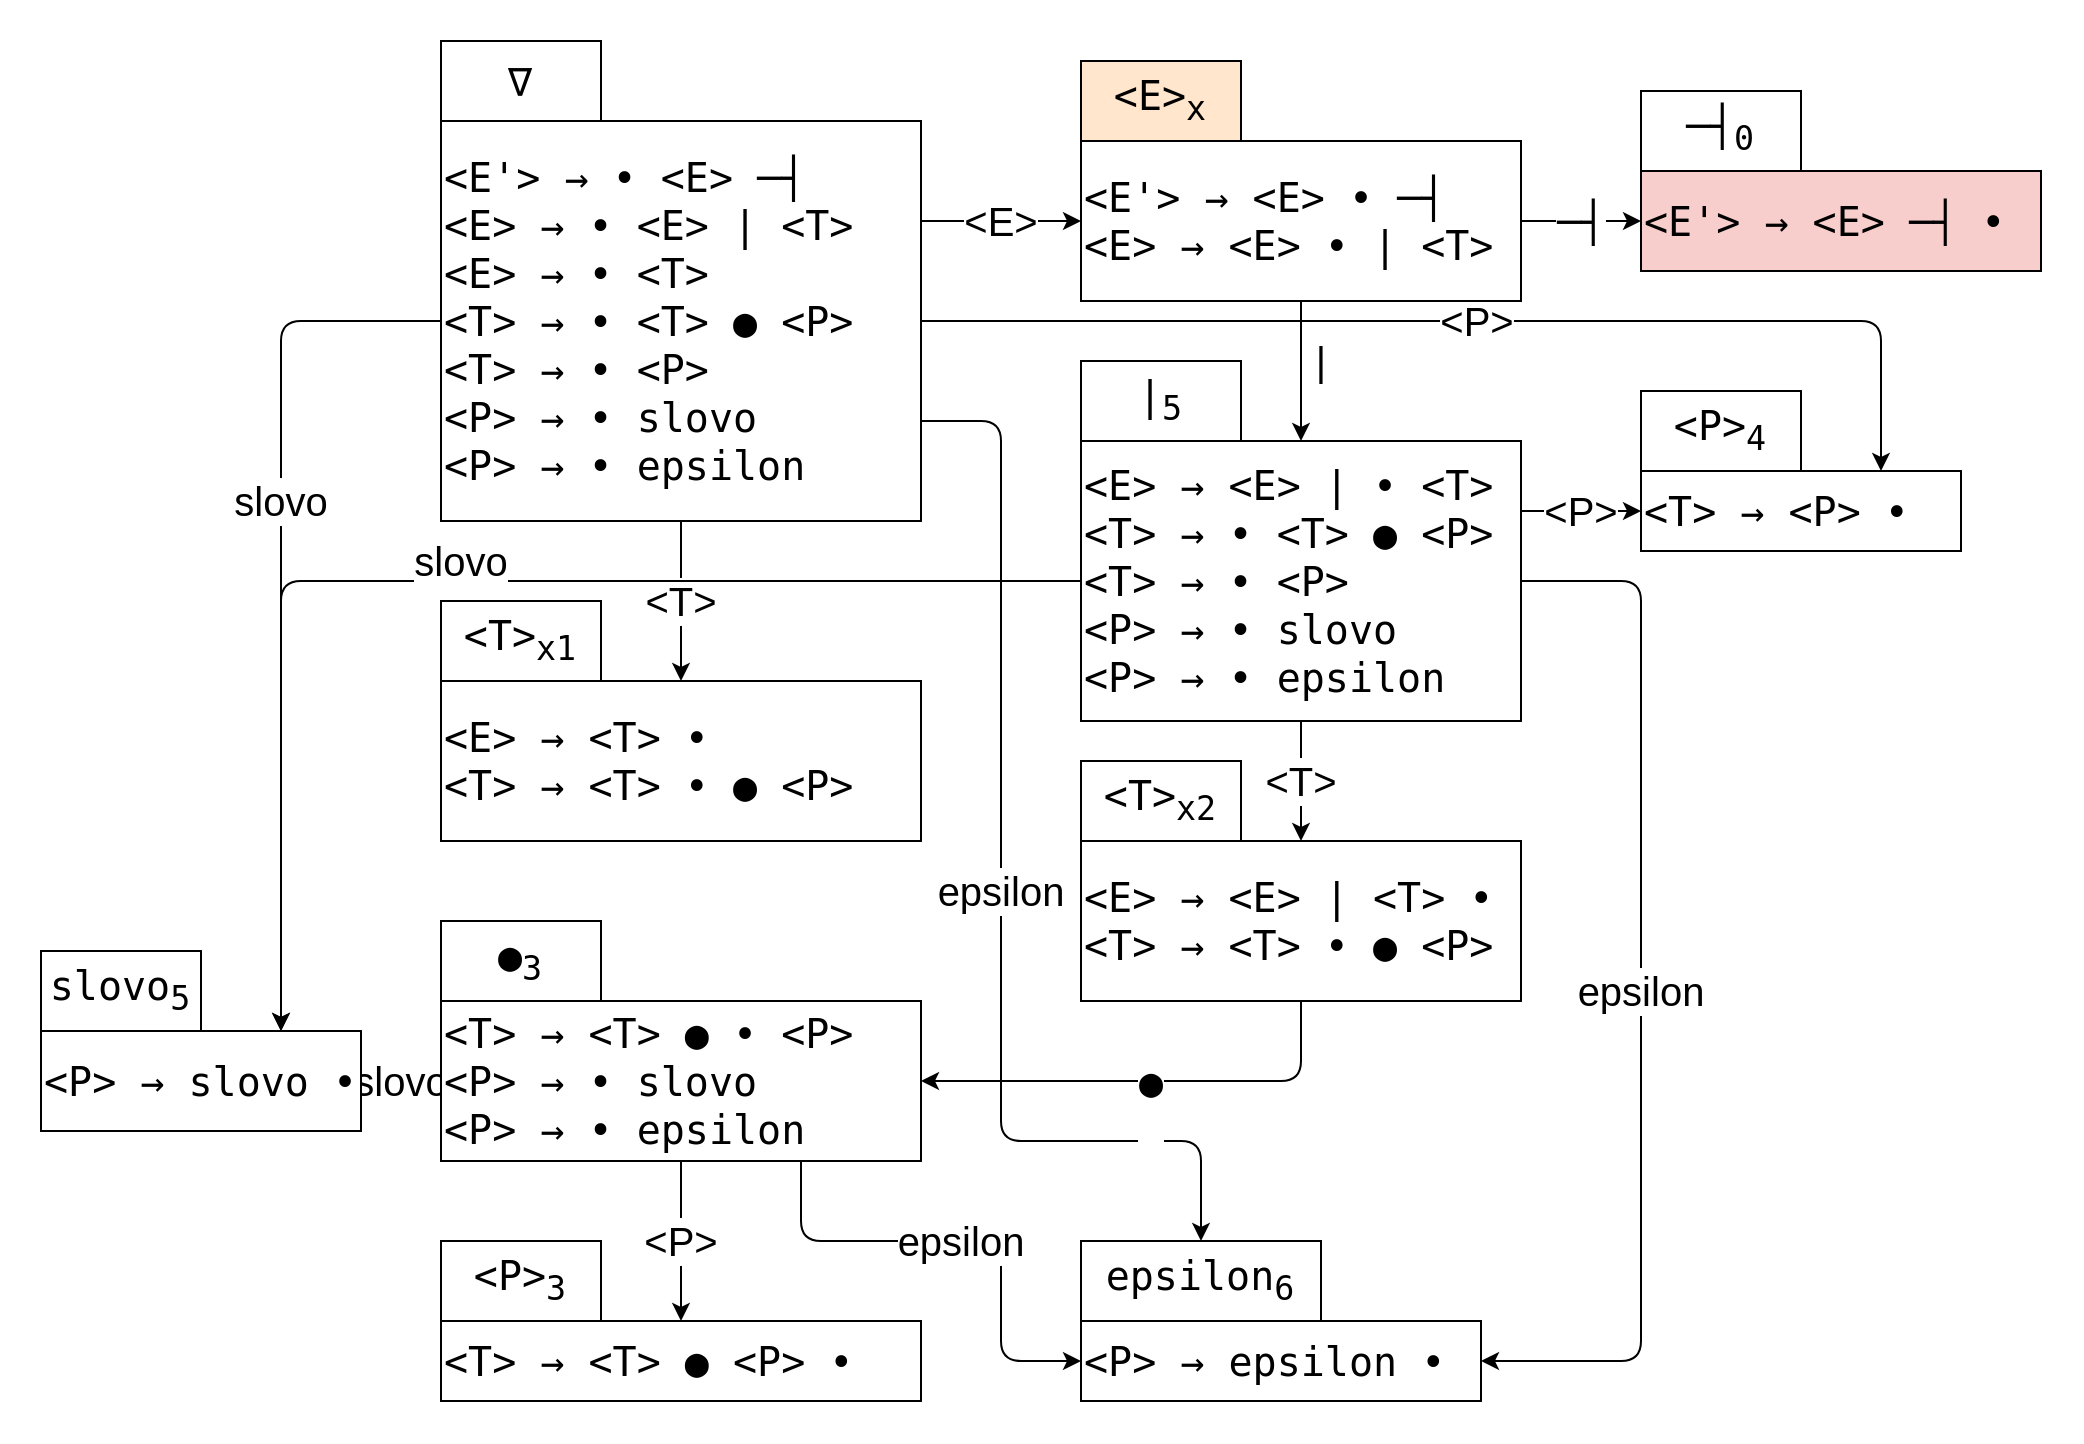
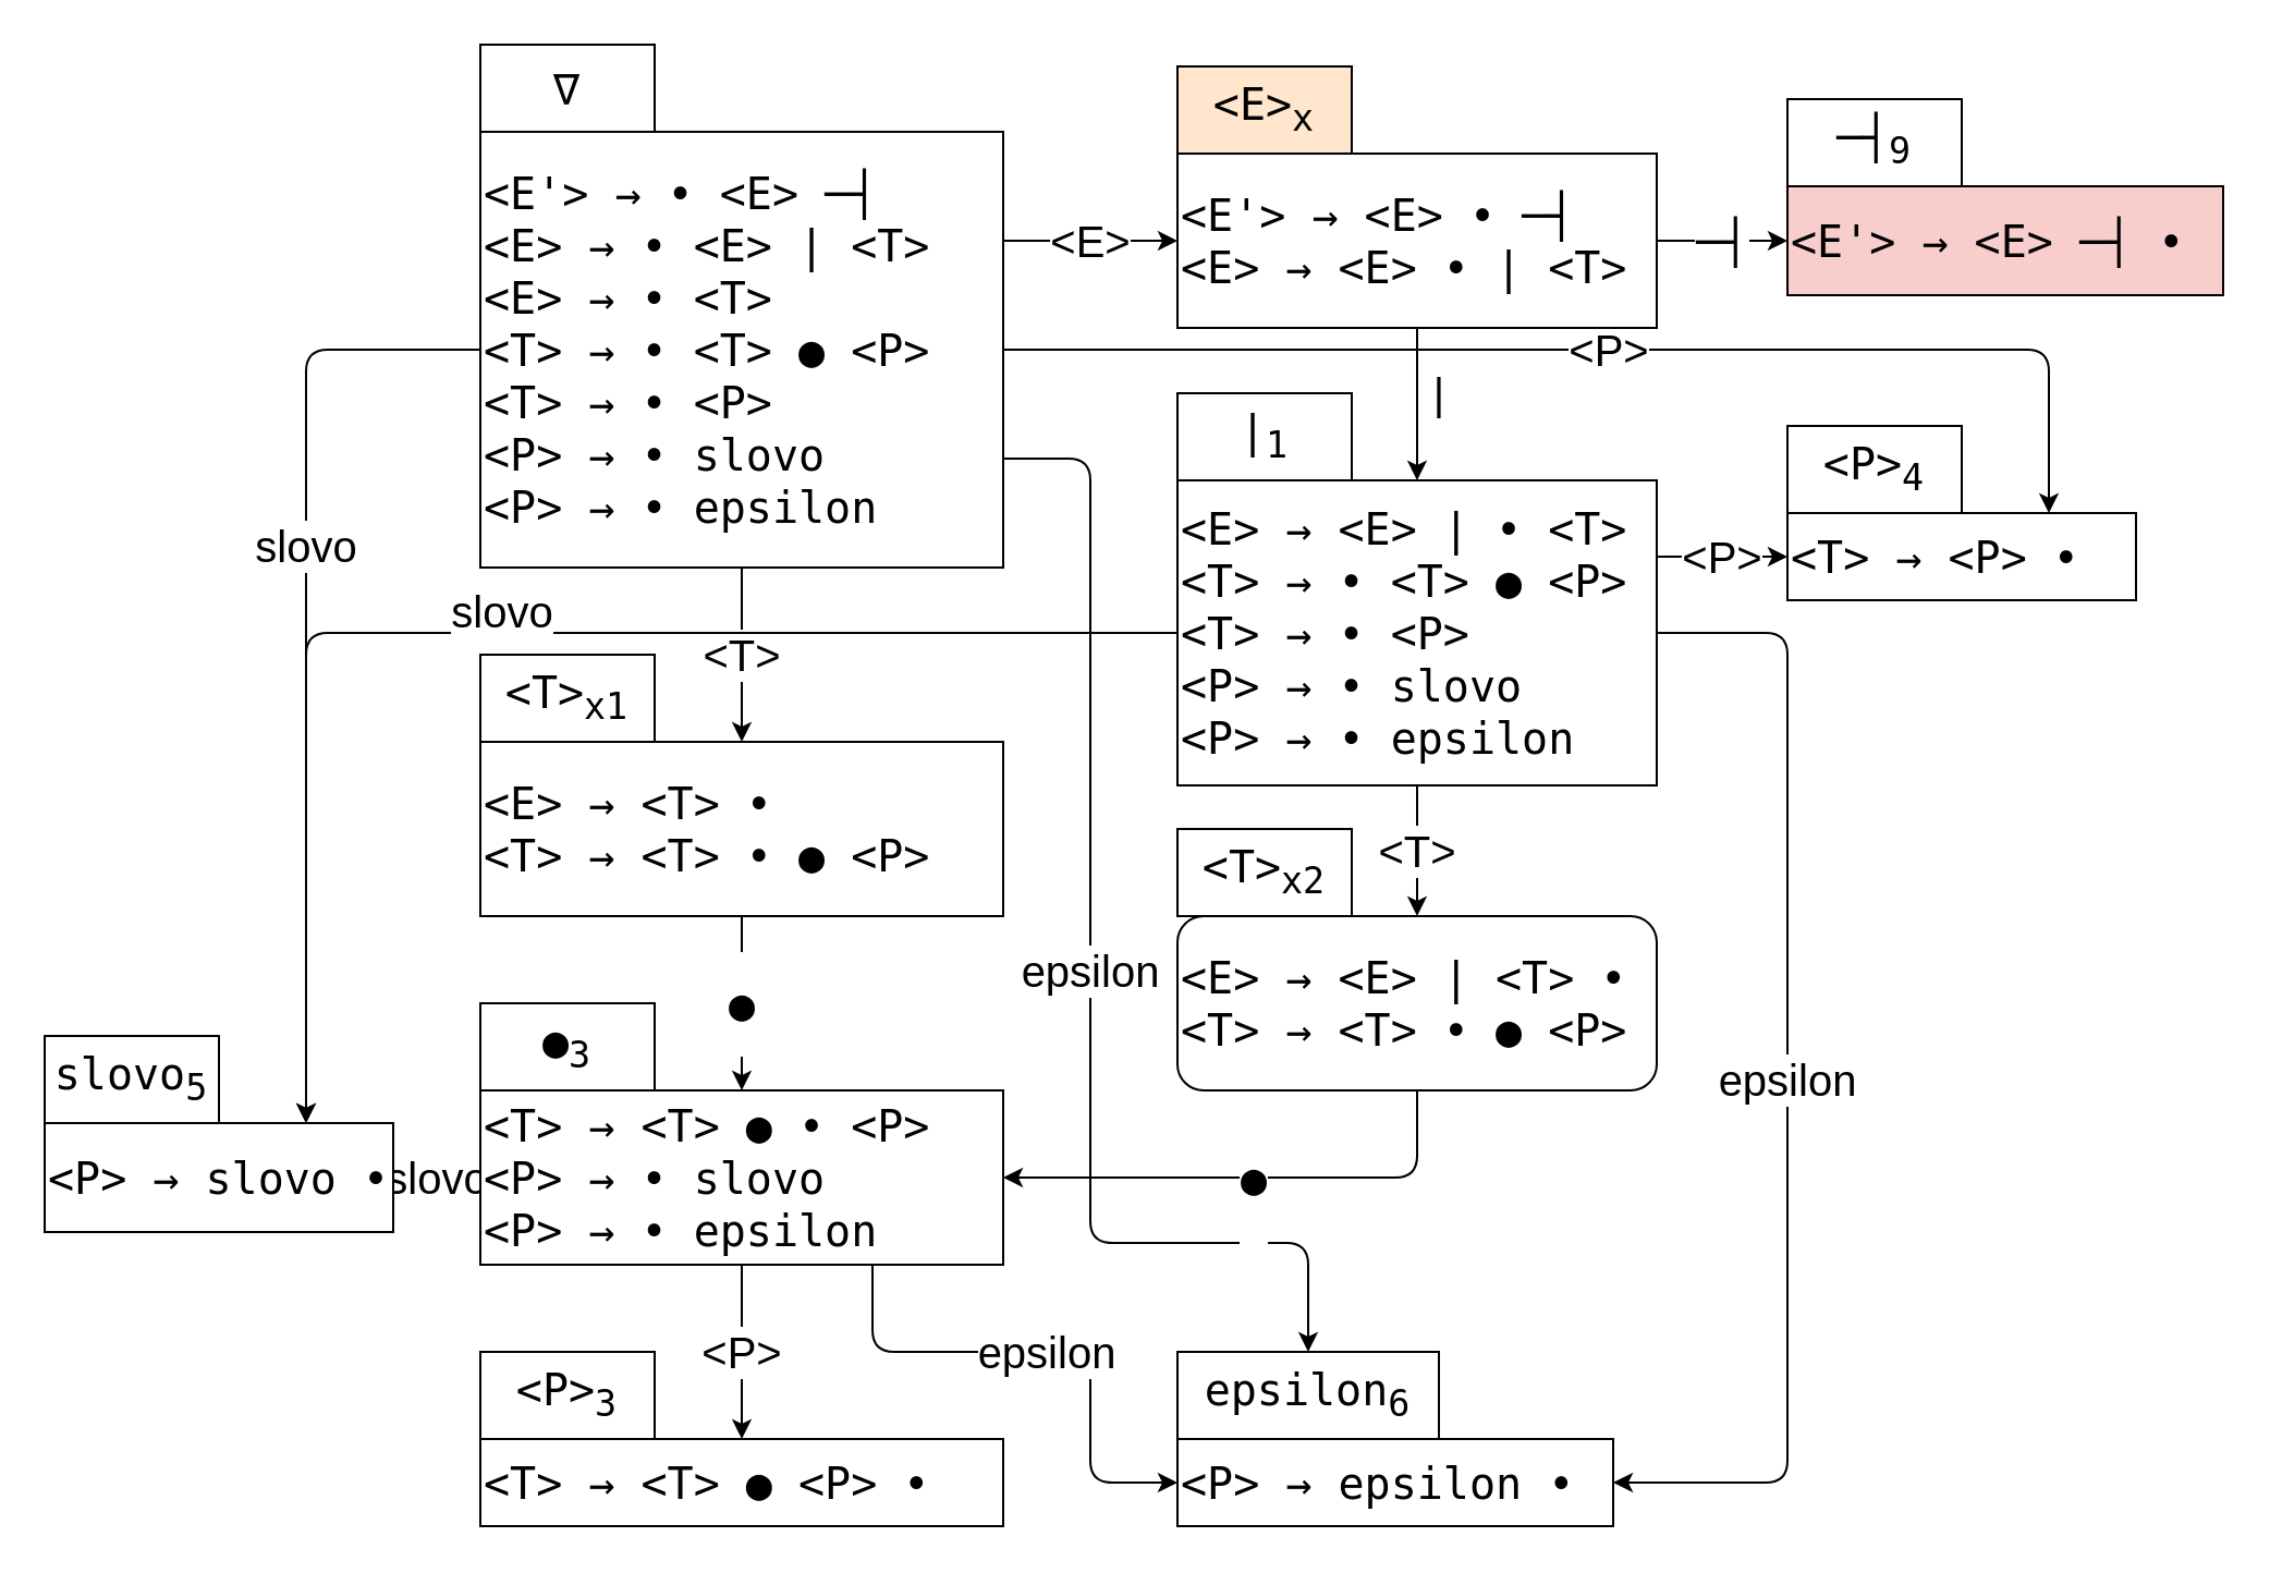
- <mxCell id="20" value="&lt;pre&gt;&lt;pre style=&quot;text-align: left ; font-size: 12px&quot;&gt;&lt;span style=&quot;font-size: 20px&quot;&gt;─┤&lt;sub&gt;0&lt;/sub&gt;&lt;/span&gt;&lt;/pre&gt;&lt;/pre&gt;" style="rounded=0;whiteSpace=wrap;html=1;fontSize=20;" vertex="1" parent="1"><mxGeometry x="820" y="45" width="80" height="40" as="geometry" /></mxCell>
+ <mxCell id="20" value="&lt;pre&gt;&lt;pre style=&quot;text-align: left ; font-size: 12px&quot;&gt;&lt;span style=&quot;font-size: 20px&quot;&gt;─┤&lt;sub&gt;9&lt;/sub&gt;&lt;/span&gt;&lt;/pre&gt;&lt;/pre&gt;" style="rounded=0;whiteSpace=wrap;html=1;fontSize=20;" vertex="1" parent="1"><mxGeometry x="820" y="45" width="80" height="40" as="geometry" /></mxCell>
- <mxCell id="26" value="&lt;pre&gt;&lt;font style=&quot;font-size: 20px&quot;&gt;|&lt;sub&gt;5&lt;/sub&gt;&lt;/font&gt;&lt;/pre&gt;" style="rounded=0;whiteSpace=wrap;html=1;fontSize=20;" vertex="1" parent="1"><mxGeometry x="540" y="180" width="80" height="40" as="geometry" /></mxCell>
+ <mxCell id="26" value="&lt;pre&gt;&lt;font style=&quot;font-size: 20px&quot;&gt;|&lt;sub&gt;1&lt;/sub&gt;&lt;/font&gt;&lt;/pre&gt;" style="rounded=0;whiteSpace=wrap;html=1;fontSize=20;" vertex="1" parent="1"><mxGeometry x="540" y="180" width="80" height="40" as="geometry" /></mxCell>
+ <mxCell id="9" value="&lt;pre style=&quot;text-align: left ; font-size: 12px&quot;&gt;&lt;span style=&quot;font-size: 20px&quot;&gt;●&lt;/span&gt;&lt;/pre&gt;" style="edgeStyle=none;html=1;entryX=0.5;entryY=0;entryDx=0;entryDy=0;fontSize=20;" edge="1" parent="1" source="10" target="30"><mxGeometry relative="1" as="geometry" /></mxCell>
- <mxCell id="13" value="&lt;pre&gt;&amp;lt;E&amp;gt; → &amp;lt;E&amp;gt; | &amp;lt;T&amp;gt; •&lt;br&gt;&amp;lt;T&amp;gt; → &amp;lt;T&amp;gt; • ● &amp;lt;P&amp;gt;&lt;br&gt;&lt;/pre&gt;" style="rounded=0;whiteSpace=wrap;html=1;align=left;fontSize=20;" vertex="1" parent="1"><mxGeometry x="540" y="420" width="220" height="80" as="geometry" /></mxCell>
+ <mxCell id="13" value="&lt;pre&gt;&amp;lt;E&amp;gt; → &amp;lt;E&amp;gt; | &amp;lt;T&amp;gt; •&lt;br&gt;&amp;lt;T&amp;gt; → &amp;lt;T&amp;gt; • ● &amp;lt;P&amp;gt;&lt;br&gt;&lt;/pre&gt;" style="whiteSpace=wrap;html=1;align=left;fontSize=20;rounded=1;" vertex="1" parent="1"><mxGeometry x="540" y="420" width="220" height="80" as="geometry" /></mxCell>
